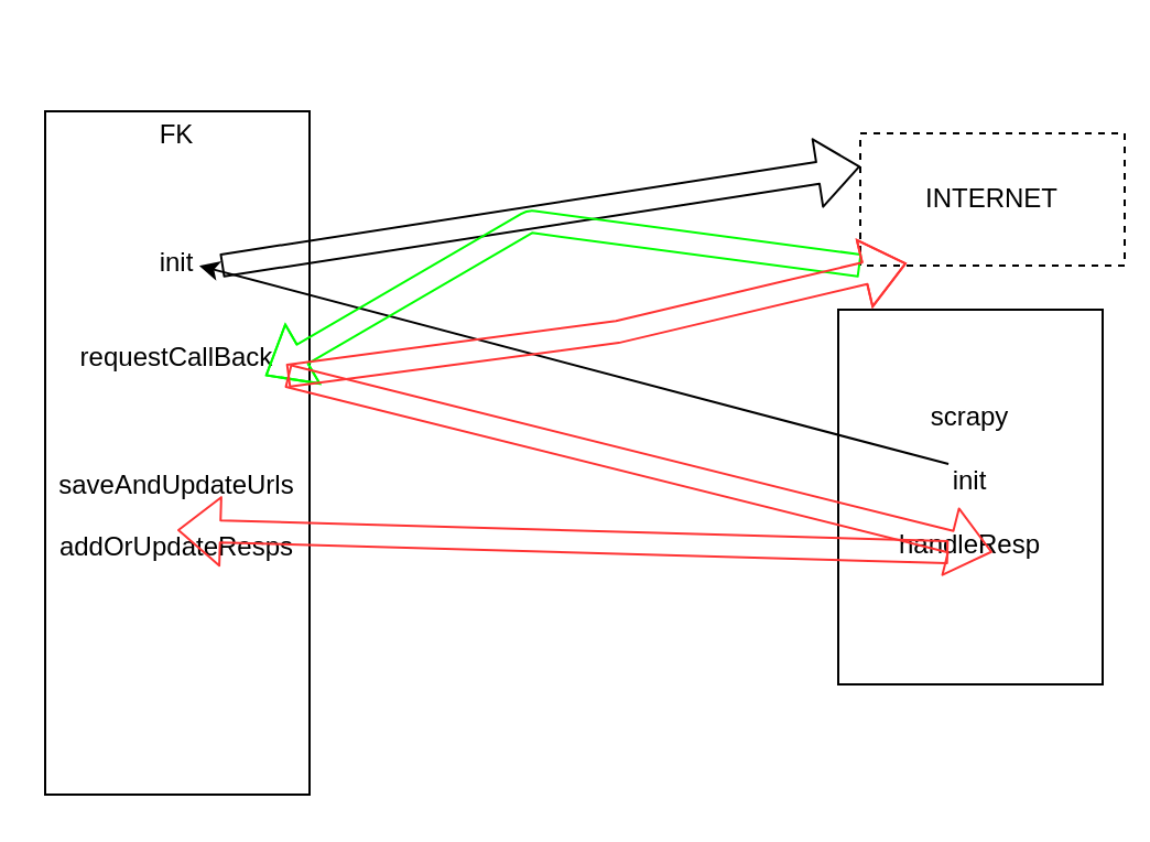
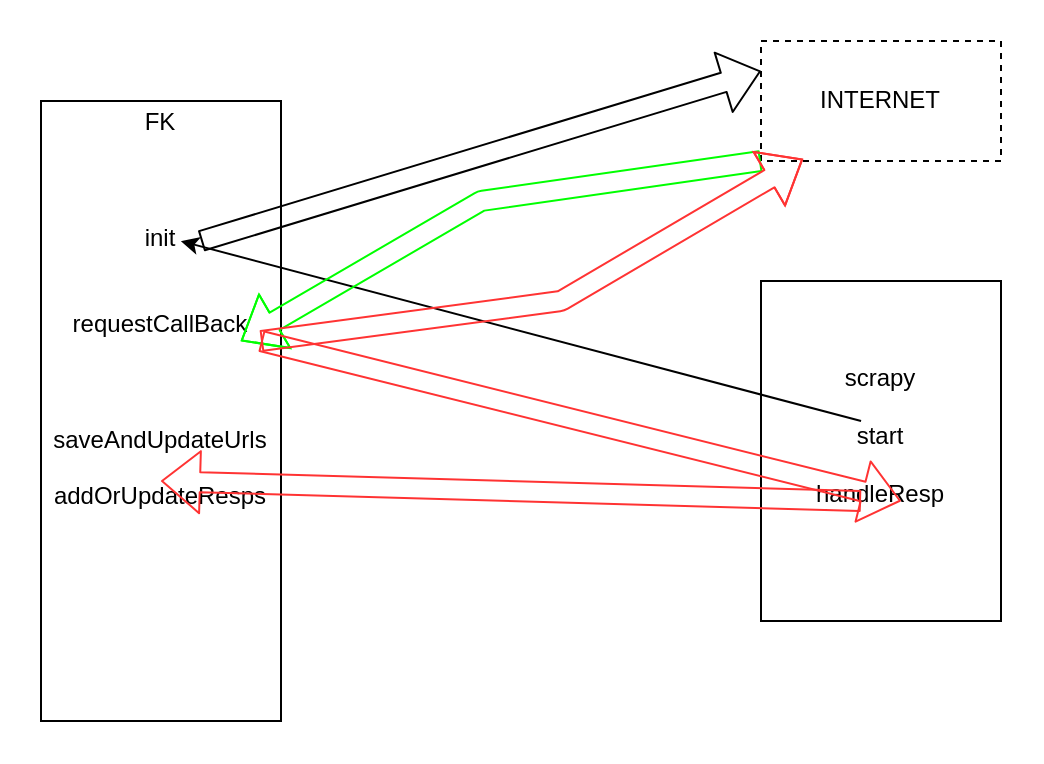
- <mxCell id="4" value="INTERNET" style="rounded=0;whiteSpace=wrap;html=1;dashed=1;" parent="1" vertex="1"><mxGeometry x="390" y="60" width="120" height="60" as="geometry" /></mxCell>
+ <mxCell id="4" value="INTERNET" style="rounded=0;whiteSpace=wrap;html=1;dashed=1;" parent="1" vertex="1"><mxGeometry x="380" y="20" width="120" height="60" as="geometry" /></mxCell>
- <mxCell id="2" value="scrapy&lt;br&gt;&lt;br&gt;init&lt;br&gt;&lt;br&gt;handleResp&lt;br&gt;&lt;br&gt;" style="rounded=0;whiteSpace=wrap;html=1;" parent="1" vertex="1"><mxGeometry x="380" y="140" width="120" height="170" as="geometry" /></mxCell>
+ <mxCell id="2" value="scrapy&lt;br&gt;&lt;br&gt;start&lt;br&gt;&lt;br&gt;handleResp&lt;br&gt;&lt;br&gt;" style="rounded=0;whiteSpace=wrap;html=1;" parent="1" vertex="1"><mxGeometry x="380" y="140" width="120" height="170" as="geometry" /></mxCell>
